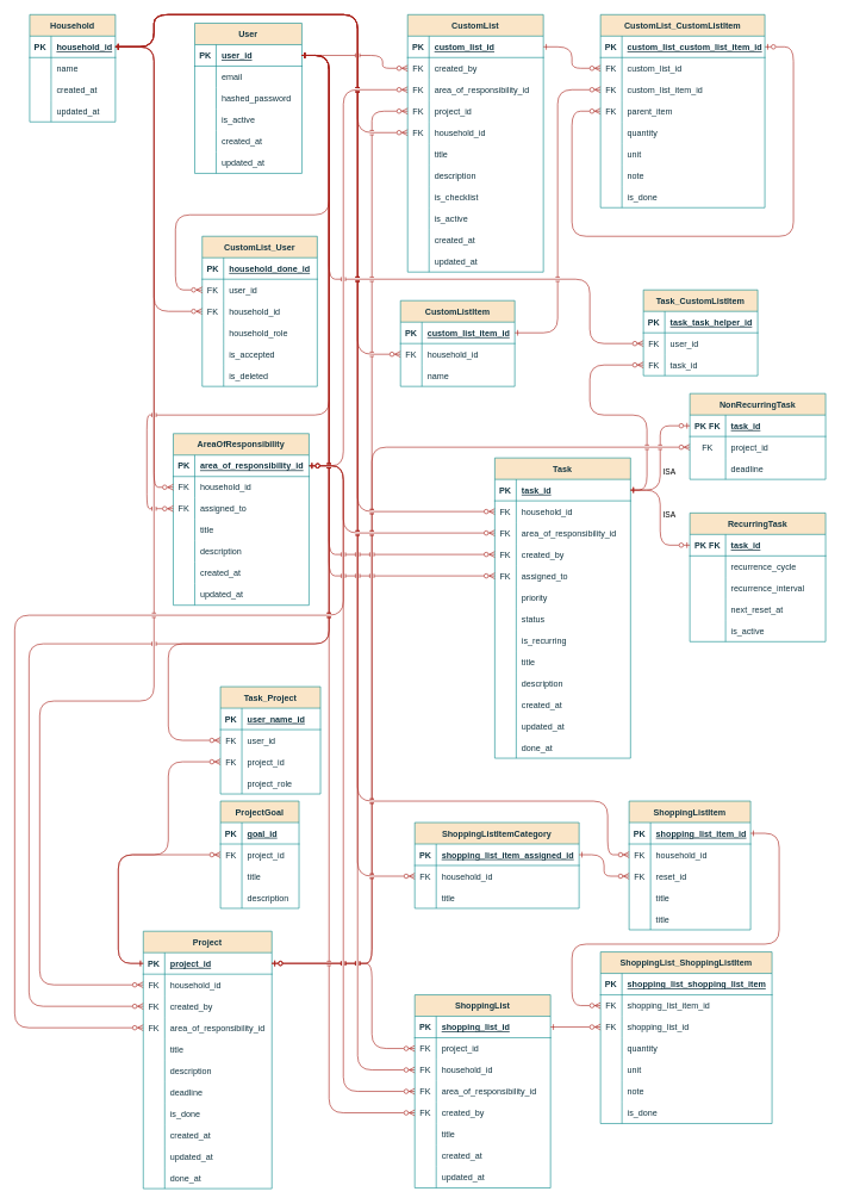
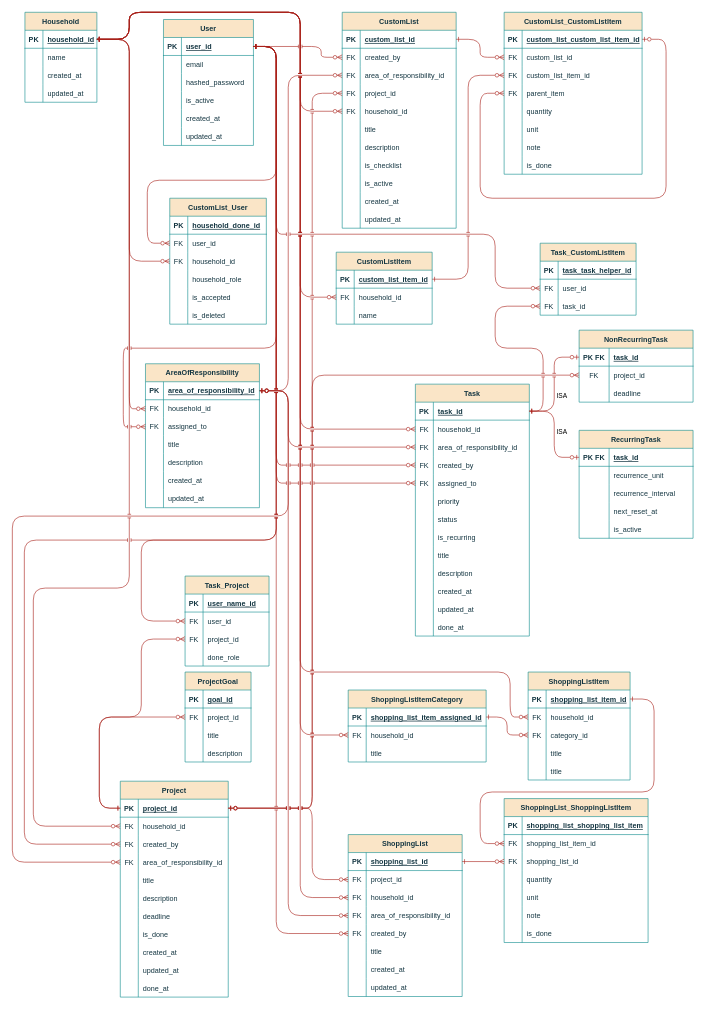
- <mxCell id="352" value="recurrence_cycle" style="shape=partialRectangle;overflow=hidden;connectable=0;fillColor=none;align=left;top=0;left=0;bottom=0;right=0;spacingLeft=6;fontStyle=0;rounded=0;labelBackgroundColor=none;shadow=0;comic=0;enumerate=0;strokeColor=#0F8B8D;fontColor=#143642;" parent="350" vertex="1"><mxGeometry x="50" width="140" height="30" as="geometry"><mxRectangle width="140" height="30" as="alternateBounds" /></mxGeometry></mxCell>
+ <mxCell id="352" value="recurrence_unit" style="shape=partialRectangle;overflow=hidden;connectable=0;fillColor=none;align=left;top=0;left=0;bottom=0;right=0;spacingLeft=6;fontStyle=0;rounded=0;labelBackgroundColor=none;shadow=0;comic=0;enumerate=0;strokeColor=#0F8B8D;fontColor=#143642;" parent="350" vertex="1"><mxGeometry x="50" width="140" height="30" as="geometry"><mxRectangle width="140" height="30" as="alternateBounds" /></mxGeometry></mxCell>
- <mxCell id="126" value="project_role" style="shape=partialRectangle;overflow=hidden;connectable=0;fillColor=none;align=left;top=0;left=0;bottom=0;right=0;spacingLeft=6;rounded=0;labelBackgroundColor=none;shadow=0;comic=0;enumerate=0;strokeColor=#0F8B8D;fontColor=#143642;" parent="124" vertex="1"><mxGeometry x="30" width="110" height="30" as="geometry"><mxRectangle width="110" height="30" as="alternateBounds" /></mxGeometry></mxCell>
+ <mxCell id="126" value="done_role" style="shape=partialRectangle;overflow=hidden;connectable=0;fillColor=none;align=left;top=0;left=0;bottom=0;right=0;spacingLeft=6;rounded=0;labelBackgroundColor=none;shadow=0;comic=0;enumerate=0;strokeColor=#0F8B8D;fontColor=#143642;" parent="124" vertex="1"><mxGeometry x="30" width="110" height="30" as="geometry"><mxRectangle width="110" height="30" as="alternateBounds" /></mxGeometry></mxCell>
- <mxCell id="290" value="reset_id" style="shape=partialRectangle;overflow=hidden;connectable=0;fillColor=none;align=left;top=0;left=0;bottom=0;right=0;spacingLeft=6;rounded=0;labelBackgroundColor=none;shadow=0;comic=0;enumerate=0;strokeColor=#0F8B8D;fontColor=#143642;" parent="288" vertex="1"><mxGeometry x="30" width="140" height="30" as="geometry"><mxRectangle width="140" height="30" as="alternateBounds" /></mxGeometry></mxCell>
+ <mxCell id="290" value="category_id" style="shape=partialRectangle;overflow=hidden;connectable=0;fillColor=none;align=left;top=0;left=0;bottom=0;right=0;spacingLeft=6;rounded=0;labelBackgroundColor=none;shadow=0;comic=0;enumerate=0;strokeColor=#0F8B8D;fontColor=#143642;" parent="288" vertex="1"><mxGeometry x="30" width="140" height="30" as="geometry"><mxRectangle width="140" height="30" as="alternateBounds" /></mxGeometry></mxCell>
